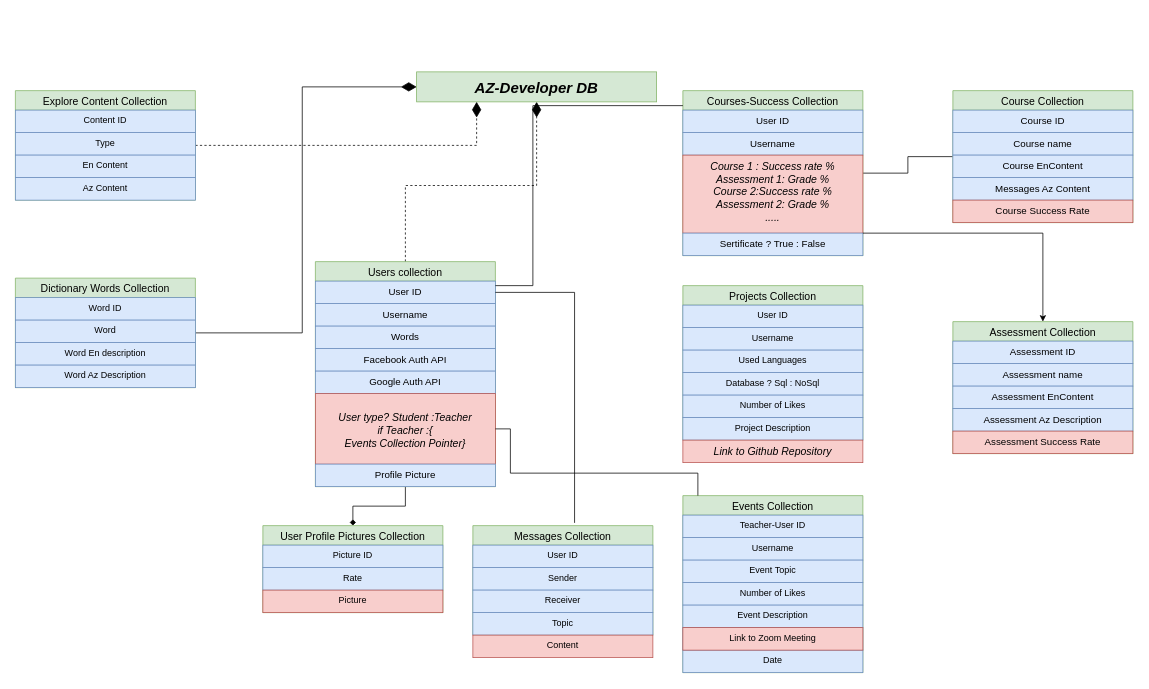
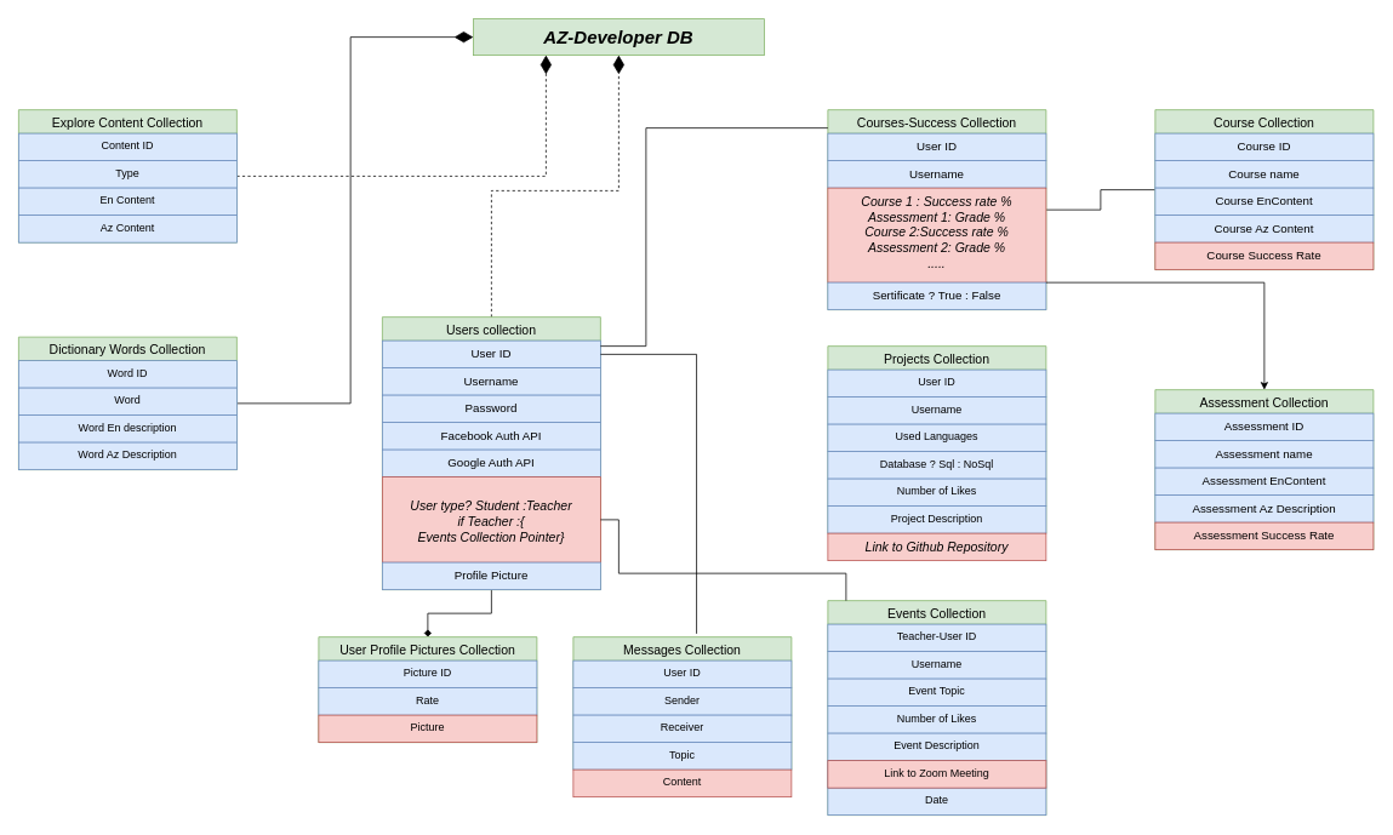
- <mxCell id="33" value="&lt;font style=&quot;font-size: 20px&quot;&gt;&lt;b&gt;&lt;i&gt;AZ-Developer DB&lt;/i&gt;&lt;/b&gt;&lt;/font&gt;" style="text;html=1;strokeColor=#82b366;fillColor=#d5e8d4;align=center;verticalAlign=middle;whiteSpace=wrap;rounded=0;fontSize=13;" parent="1" vertex="1"><mxGeometry x="555" y="95" width="320" height="40" as="geometry" /></mxCell>
+ <mxCell id="33" value="&lt;font style=&quot;font-size: 20px&quot;&gt;&lt;b&gt;&lt;i&gt;AZ-Developer DB&lt;/i&gt;&lt;/b&gt;&lt;/font&gt;" style="text;html=1;strokeColor=#82b366;fillColor=#d5e8d4;align=center;verticalAlign=middle;whiteSpace=wrap;rounded=0;fontSize=13;" parent="1" vertex="1"><mxGeometry x="520" width="320" height="40" as="geometry" y="20" /></mxCell>
- <mxCell id="49" value="Messages Az Content" style="text;strokeColor=#6c8ebf;fillColor=#dae8fc;spacingLeft=4;spacingRight=4;overflow=hidden;rotatable=0;points=[[0,0.5],[1,0.5]];portConstraint=eastwest;fontSize=13;align=center;" vertex="1" parent="45"><mxGeometry y="116" width="240" height="30" as="geometry" /></mxCell>
+ <mxCell id="49" value="Course Az Content" style="text;strokeColor=#6c8ebf;fillColor=#dae8fc;spacingLeft=4;spacingRight=4;overflow=hidden;rotatable=0;points=[[0,0.5],[1,0.5]];portConstraint=eastwest;fontSize=13;align=center;" vertex="1" parent="45"><mxGeometry y="116" width="240" height="30" as="geometry" /></mxCell>
- <mxCell id="22" value="Words" style="text;strokeColor=#6c8ebf;fillColor=#dae8fc;spacingLeft=4;spacingRight=4;overflow=hidden;rotatable=0;points=[[0,0.5],[1,0.5]];portConstraint=eastwest;fontSize=13;align=center;" parent="19" vertex="1"><mxGeometry y="86" width="240" height="30" as="geometry" /></mxCell>
+ <mxCell id="22" value="Password" style="text;strokeColor=#6c8ebf;fillColor=#dae8fc;spacingLeft=4;spacingRight=4;overflow=hidden;rotatable=0;points=[[0,0.5],[1,0.5]];portConstraint=eastwest;fontSize=13;align=center;" parent="19" vertex="1"><mxGeometry y="86" width="240" height="30" as="geometry" /></mxCell>
